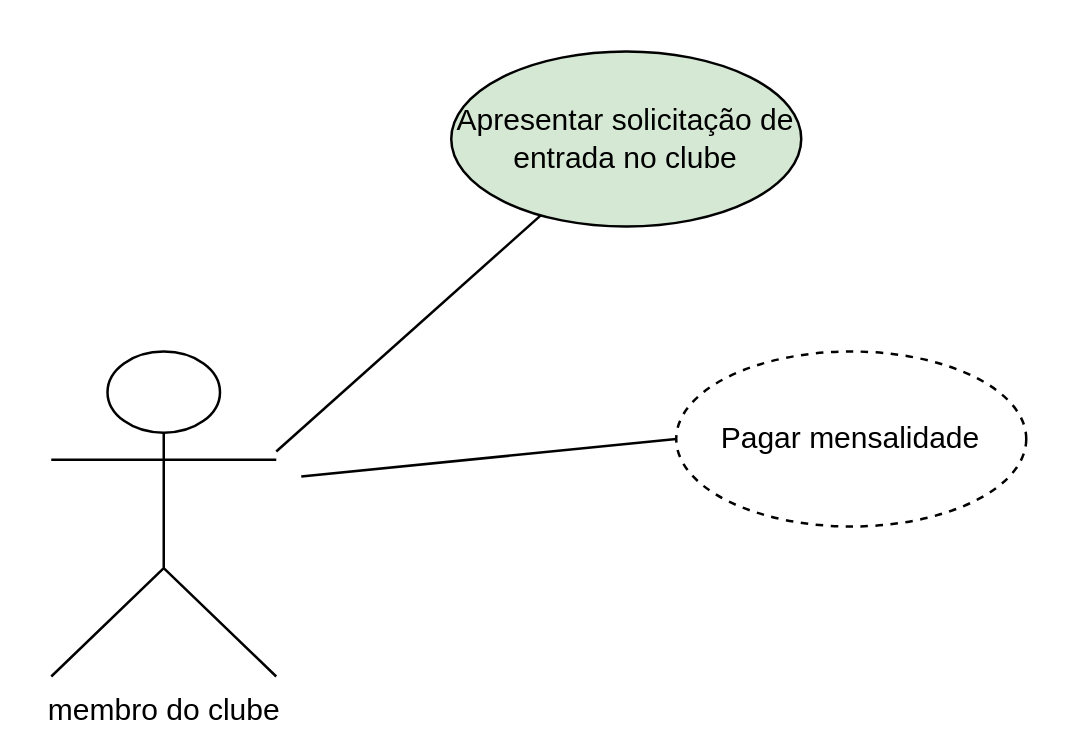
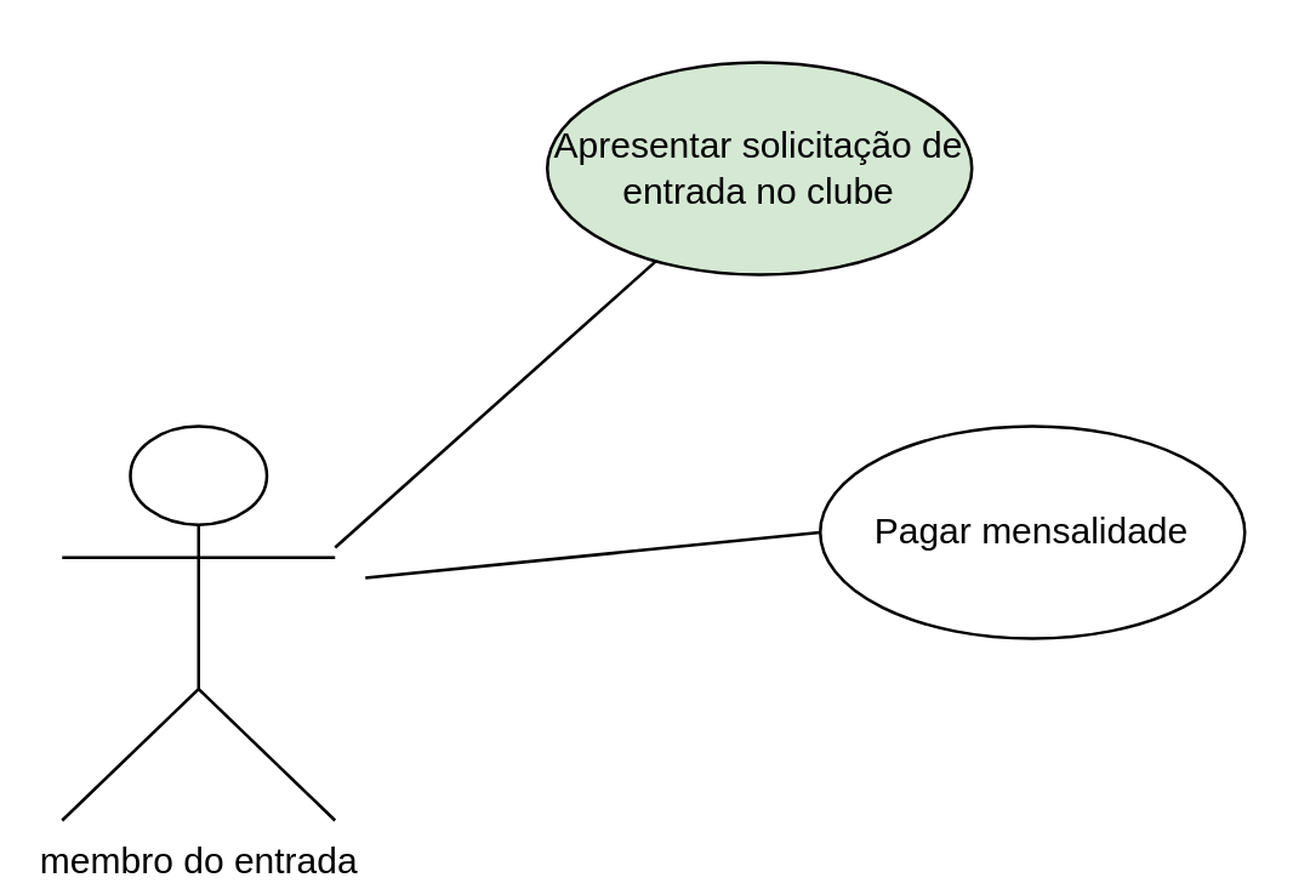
- <mxCell id="5" value="Pagar mensalidade" style="ellipse;whiteSpace=wrap;html=1;dashed=1;" vertex="1" parent="1"><mxGeometry x="270" y="140" width="140" height="70" as="geometry" /></mxCell>
+ <mxCell id="5" value="Pagar mensalidade" style="ellipse;whiteSpace=wrap;html=1;" vertex="1" parent="1"><mxGeometry x="270" y="140" width="140" height="70" as="geometry" /></mxCell>
- <mxCell id="2" value="membro do clube" style="shape=umlActor;html=1;verticalLabelPosition=bottom;verticalAlign=top;align=center;" vertex="1" parent="1"><mxGeometry x="20" y="140" width="90" height="130" as="geometry" /></mxCell>
+ <mxCell id="2" value="membro do entrada" style="shape=umlActor;html=1;verticalLabelPosition=bottom;verticalAlign=top;align=center;" vertex="1" parent="1"><mxGeometry x="20" y="140" width="90" height="130" as="geometry" /></mxCell>
